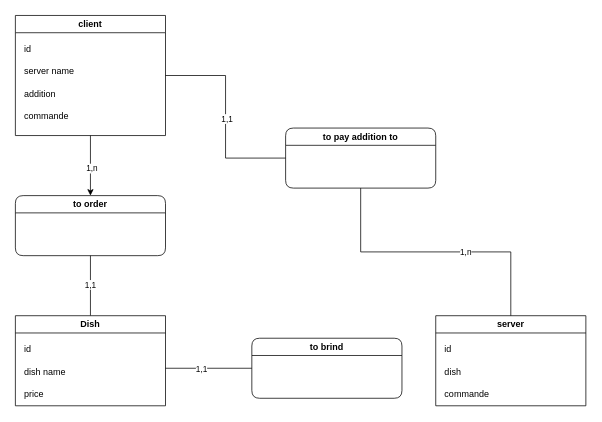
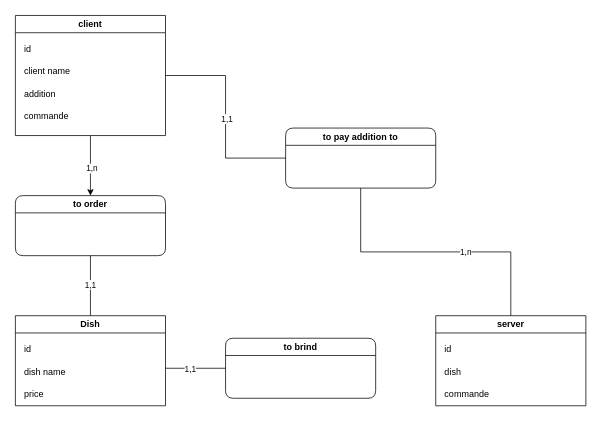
- <mxCell id="7" value="server name" style="text;html=1;align=left;verticalAlign=middle;resizable=0;points=[];autosize=1;strokeColor=none;fillColor=none;" vertex="1" parent="6"><mxGeometry x="10" y="60" width="80" height="30" as="geometry" /></mxCell>
+ <mxCell id="7" value="client name" style="text;html=1;align=left;verticalAlign=middle;resizable=0;points=[];autosize=1;strokeColor=none;fillColor=none;" vertex="1" parent="6"><mxGeometry x="10" y="60" width="80" height="30" as="geometry" /></mxCell>
- <mxCell id="24" value="to brind" style="swimlane;whiteSpace=wrap;html=1;rounded=1;" vertex="1" parent="1"><mxGeometry x="335" y="450" width="200" height="80" as="geometry" /></mxCell>
+ <mxCell id="24" value="to brind" style="swimlane;whiteSpace=wrap;html=1;rounded=1;" vertex="1" parent="1"><mxGeometry x="300" y="450" width="200" height="80" as="geometry" /></mxCell>
